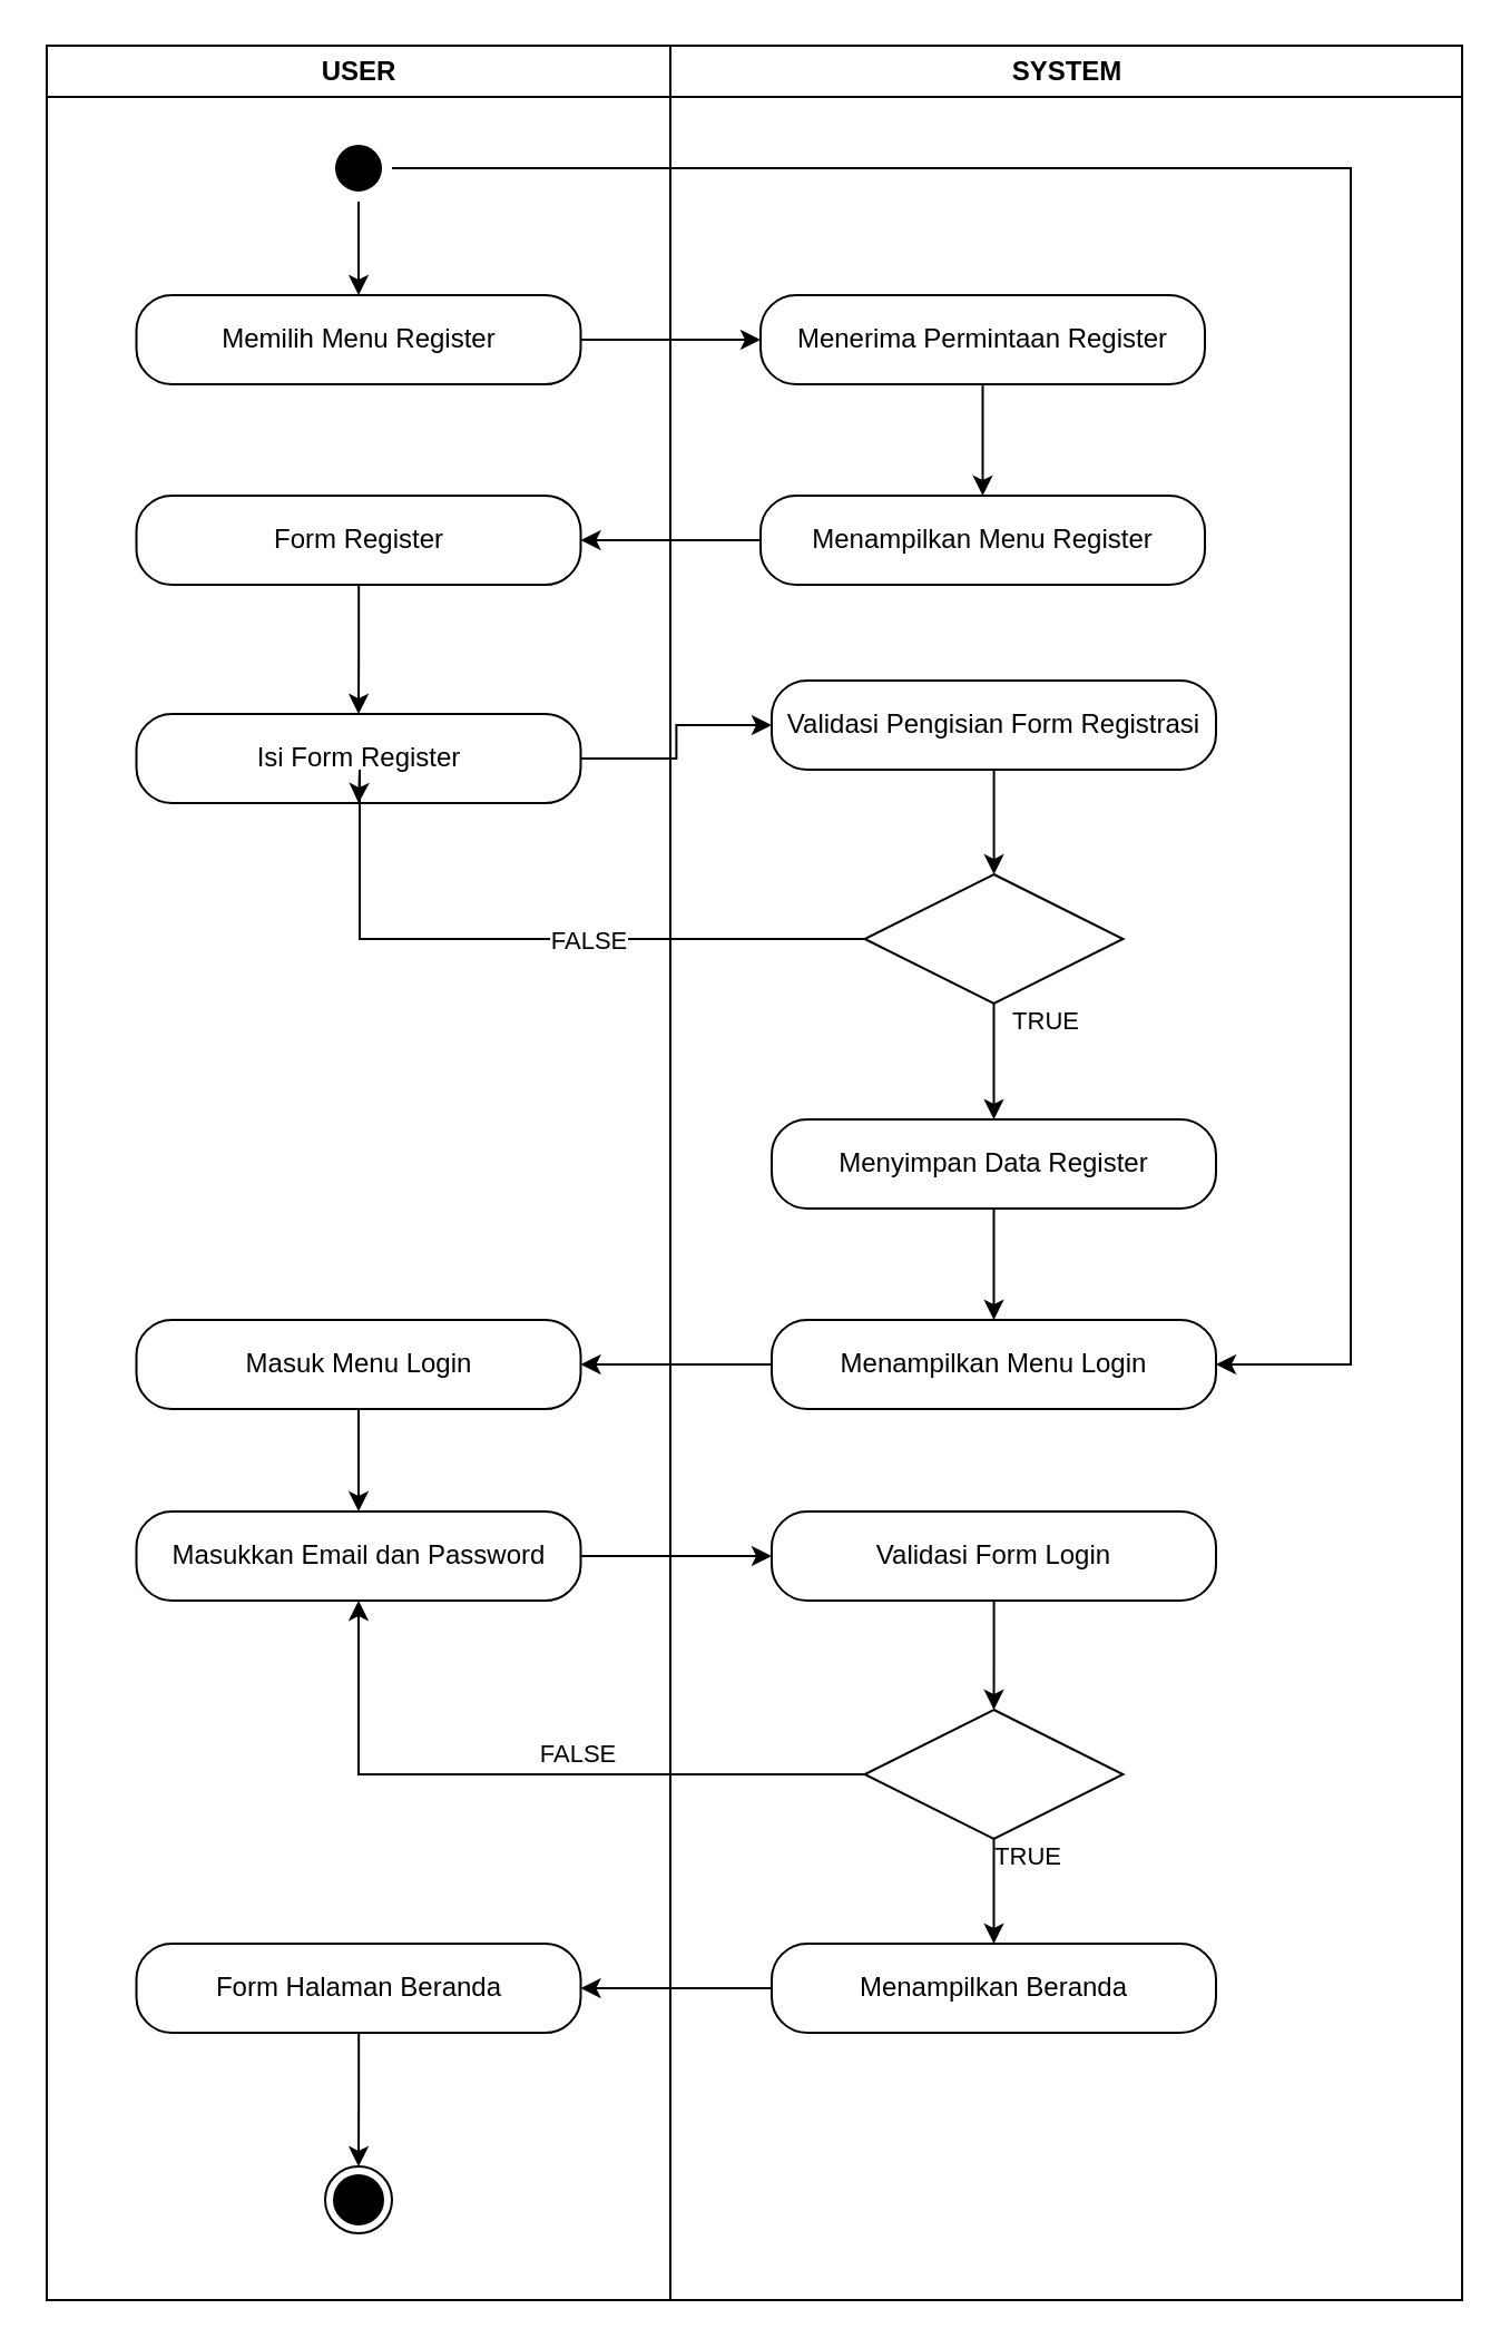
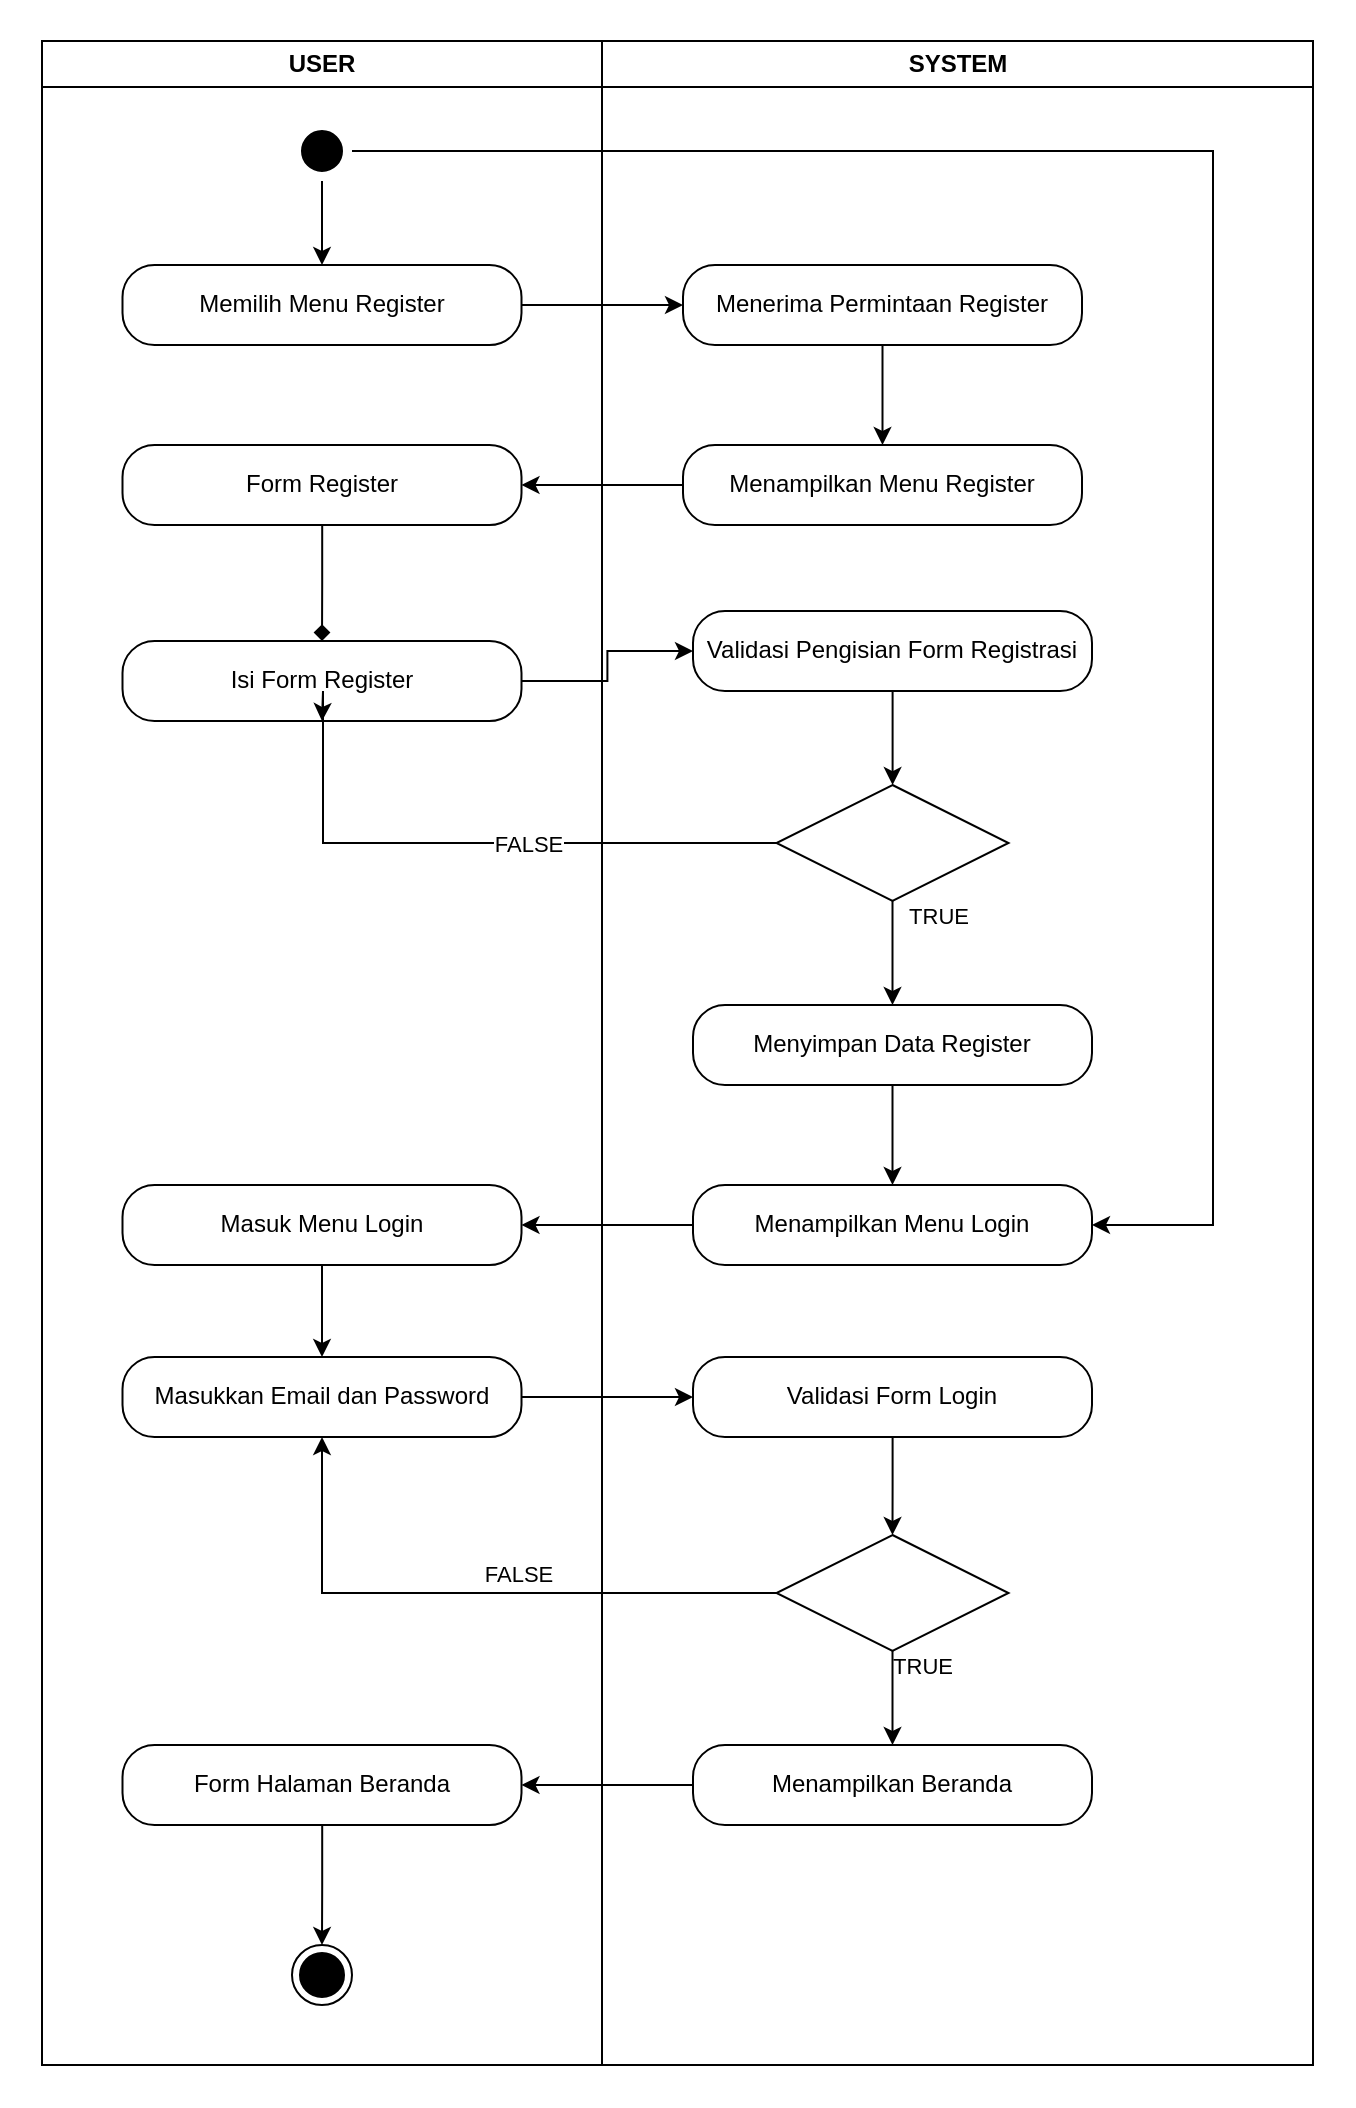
- <mxCell id="6" style="edgeStyle=orthogonalEdgeStyle;rounded=0;orthogonalLoop=1;jettySize=auto;html=1;entryX=0.5;entryY=0;entryDx=0;entryDy=0;" edge="1" parent="2" source="7" target="8"><mxGeometry relative="1" as="geometry" /></mxCell>
+ <mxCell id="6" style="edgeStyle=orthogonalEdgeStyle;rounded=0;orthogonalLoop=1;jettySize=auto;html=1;entryX=0.5;entryY=0;entryDx=0;entryDy=0;endArrow=diamond;" edge="1" parent="2" source="7" target="8"><mxGeometry relative="1" as="geometry" /></mxCell>
